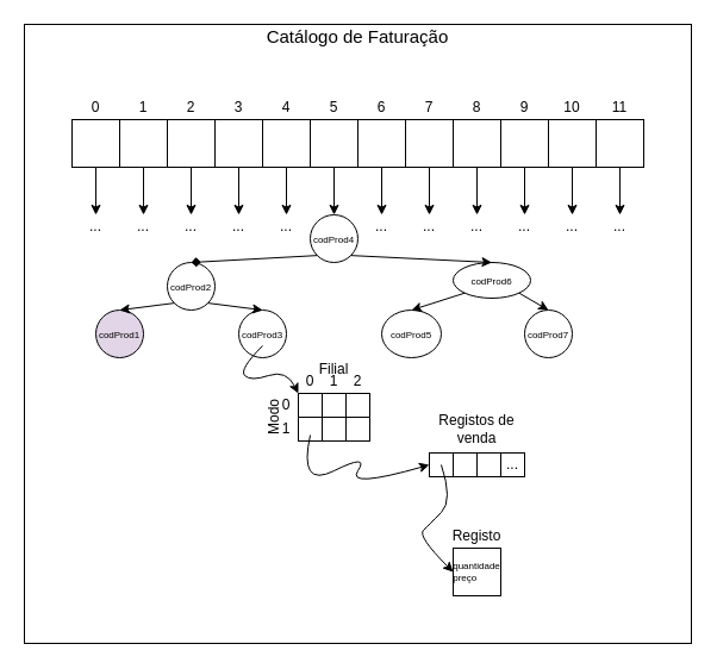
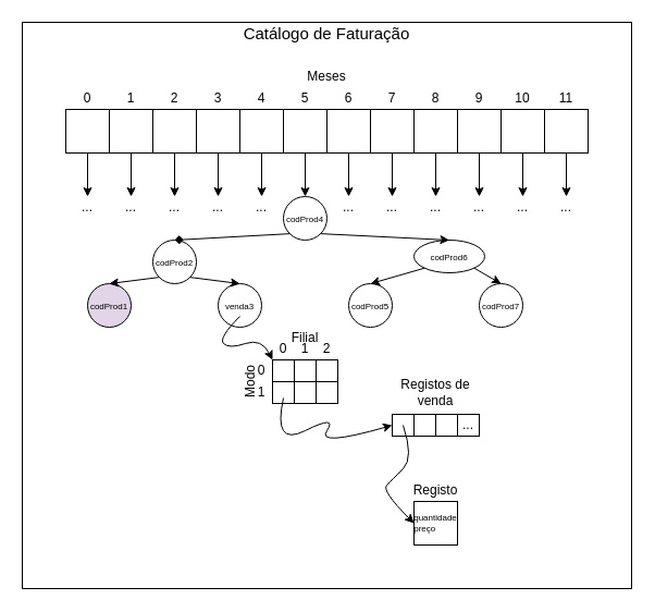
+ <mxCell id="15" value="Meses&lt;br&gt;" style="text;html=1;strokeColor=none;fillColor=none;align=center;verticalAlign=middle;whiteSpace=wrap;rounded=0;" parent="1" vertex="1"><mxGeometry x="280" y="60" width="40" height="20" as="geometry" /></mxCell>
- <mxCell id="20" value="&lt;font style=&quot;font-size: 8px&quot;&gt;codProd3&lt;/font&gt;" style="ellipse;whiteSpace=wrap;html=1;aspect=fixed;" parent="1" vertex="1"><mxGeometry x="200" y="260" width="40" height="40" as="geometry" /></mxCell>
+ <mxCell id="20" value="&lt;font style=&quot;font-size: 8px&quot;&gt;venda3&lt;/font&gt;" style="ellipse;whiteSpace=wrap;html=1;aspect=fixed;" parent="1" vertex="1"><mxGeometry x="200" y="260" width="40" height="40" as="geometry" /></mxCell>
- <mxCell id="21" value="&lt;span&gt;&lt;font style=&quot;font-size: 8px&quot;&gt;codProd5&lt;/font&gt;&lt;/span&gt;" style="ellipse;whiteSpace=wrap;html=1;aspect=fixed;" parent="1" vertex="1"><mxGeometry x="320" y="260" width="50" height="40" as="geometry" /></mxCell>
+ <mxCell id="21" value="&lt;span&gt;&lt;font style=&quot;font-size: 8px&quot;&gt;codProd5&lt;/font&gt;&lt;/span&gt;" style="ellipse;whiteSpace=wrap;html=1;aspect=fixed;" parent="1" vertex="1"><mxGeometry x="320" y="260" width="40" height="40" as="geometry" /></mxCell>
